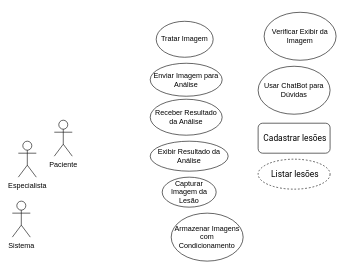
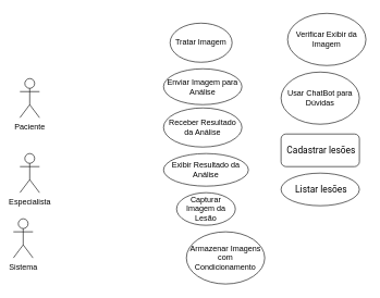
- <mxCell id="3" value="Paciente" style="shape=umlActor;verticalLabelPosition=bottom;verticalAlign=top;html=1;outlineConnect=0;" vertex="1" parent="1"><mxGeometry x="90" y="200" width="30" height="60" as="geometry" /></mxCell>
+ <mxCell id="3" value="Paciente" style="shape=umlActor;verticalLabelPosition=bottom;verticalAlign=top;html=1;outlineConnect=0;" vertex="1" parent="1"><mxGeometry x="30" y="120" width="30" height="60" as="geometry" /></mxCell>
- <mxCell id="14" value="&lt;span id=&quot;docs-internal-guid-27046026-7fff-7f53-69b8-0fba0f07b631&quot; style=&quot;font-size: 10.5pt; font-family: Roboto, sans-serif; color: rgb(0, 0, 0); background-color: transparent; font-weight: 400; font-style: normal; font-variant: normal; text-decoration: none; vertical-align: baseline; white-space: pre-wrap;&quot;&gt;&amp;nbsp;Listar lesões&lt;/span&gt;" style="ellipse;whiteSpace=wrap;html=1;dashed=1;" vertex="1" parent="1"><mxGeometry x="430" y="265" width="120" height="50" as="geometry" /></mxCell>
+ <mxCell id="14" value="&lt;span id=&quot;docs-internal-guid-27046026-7fff-7f53-69b8-0fba0f07b631&quot; style=&quot;font-size: 10.5pt; font-family: Roboto, sans-serif; color: rgb(0, 0, 0); background-color: transparent; font-weight: 400; font-style: normal; font-variant: normal; text-decoration: none; vertical-align: baseline; white-space: pre-wrap;&quot;&gt;&amp;nbsp;Listar lesões&lt;/span&gt;" style="ellipse;whiteSpace=wrap;html=1;" vertex="1" parent="1"><mxGeometry x="430" y="265" width="120" height="50" as="geometry" /></mxCell>
